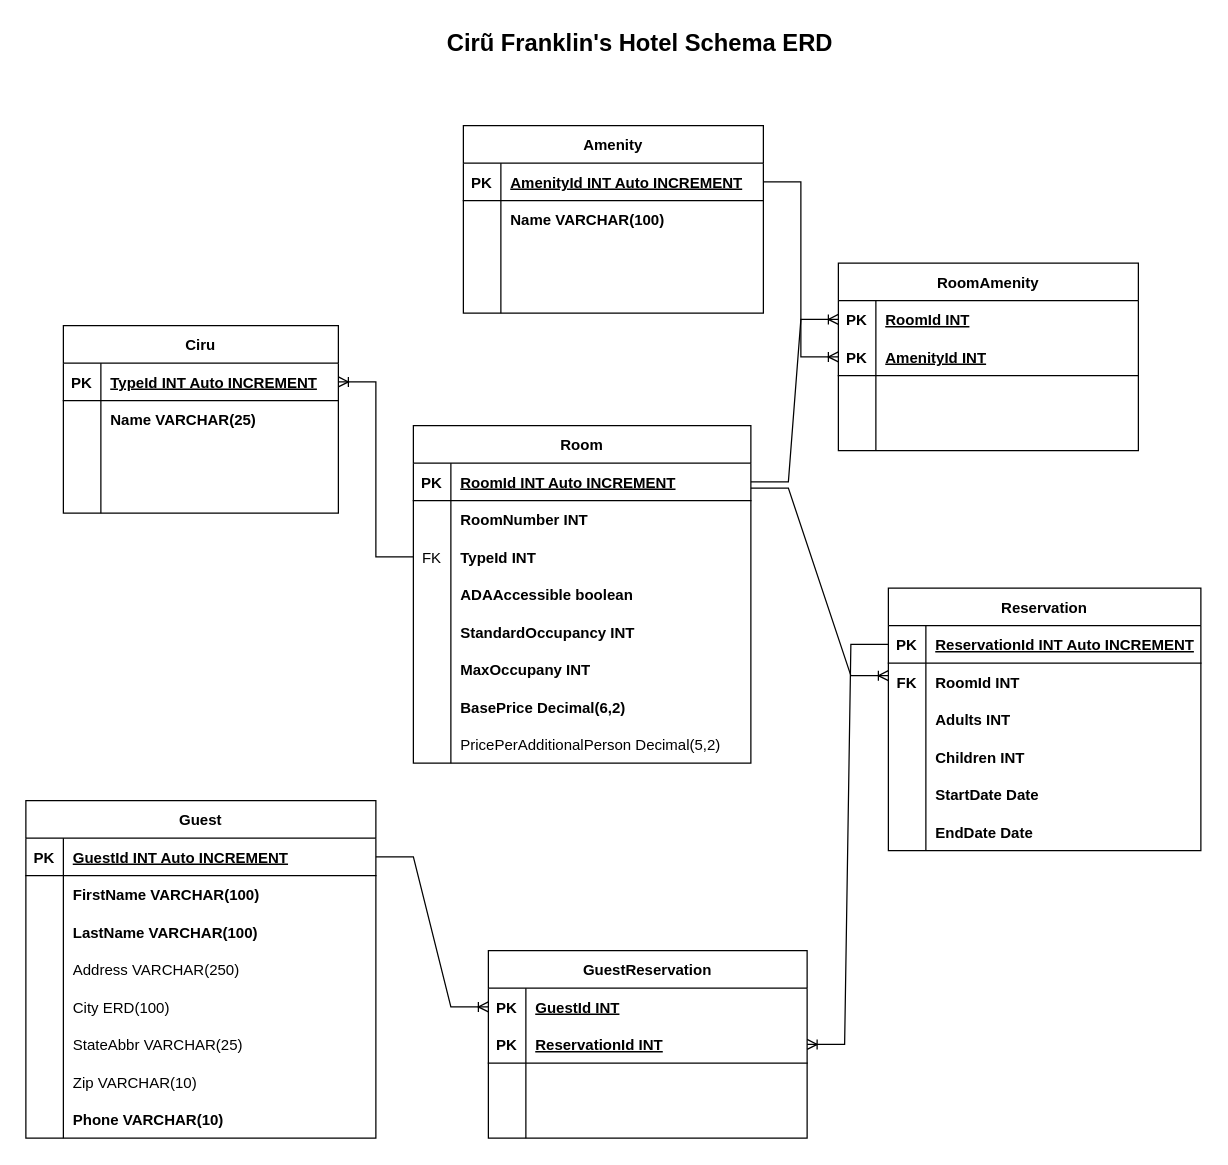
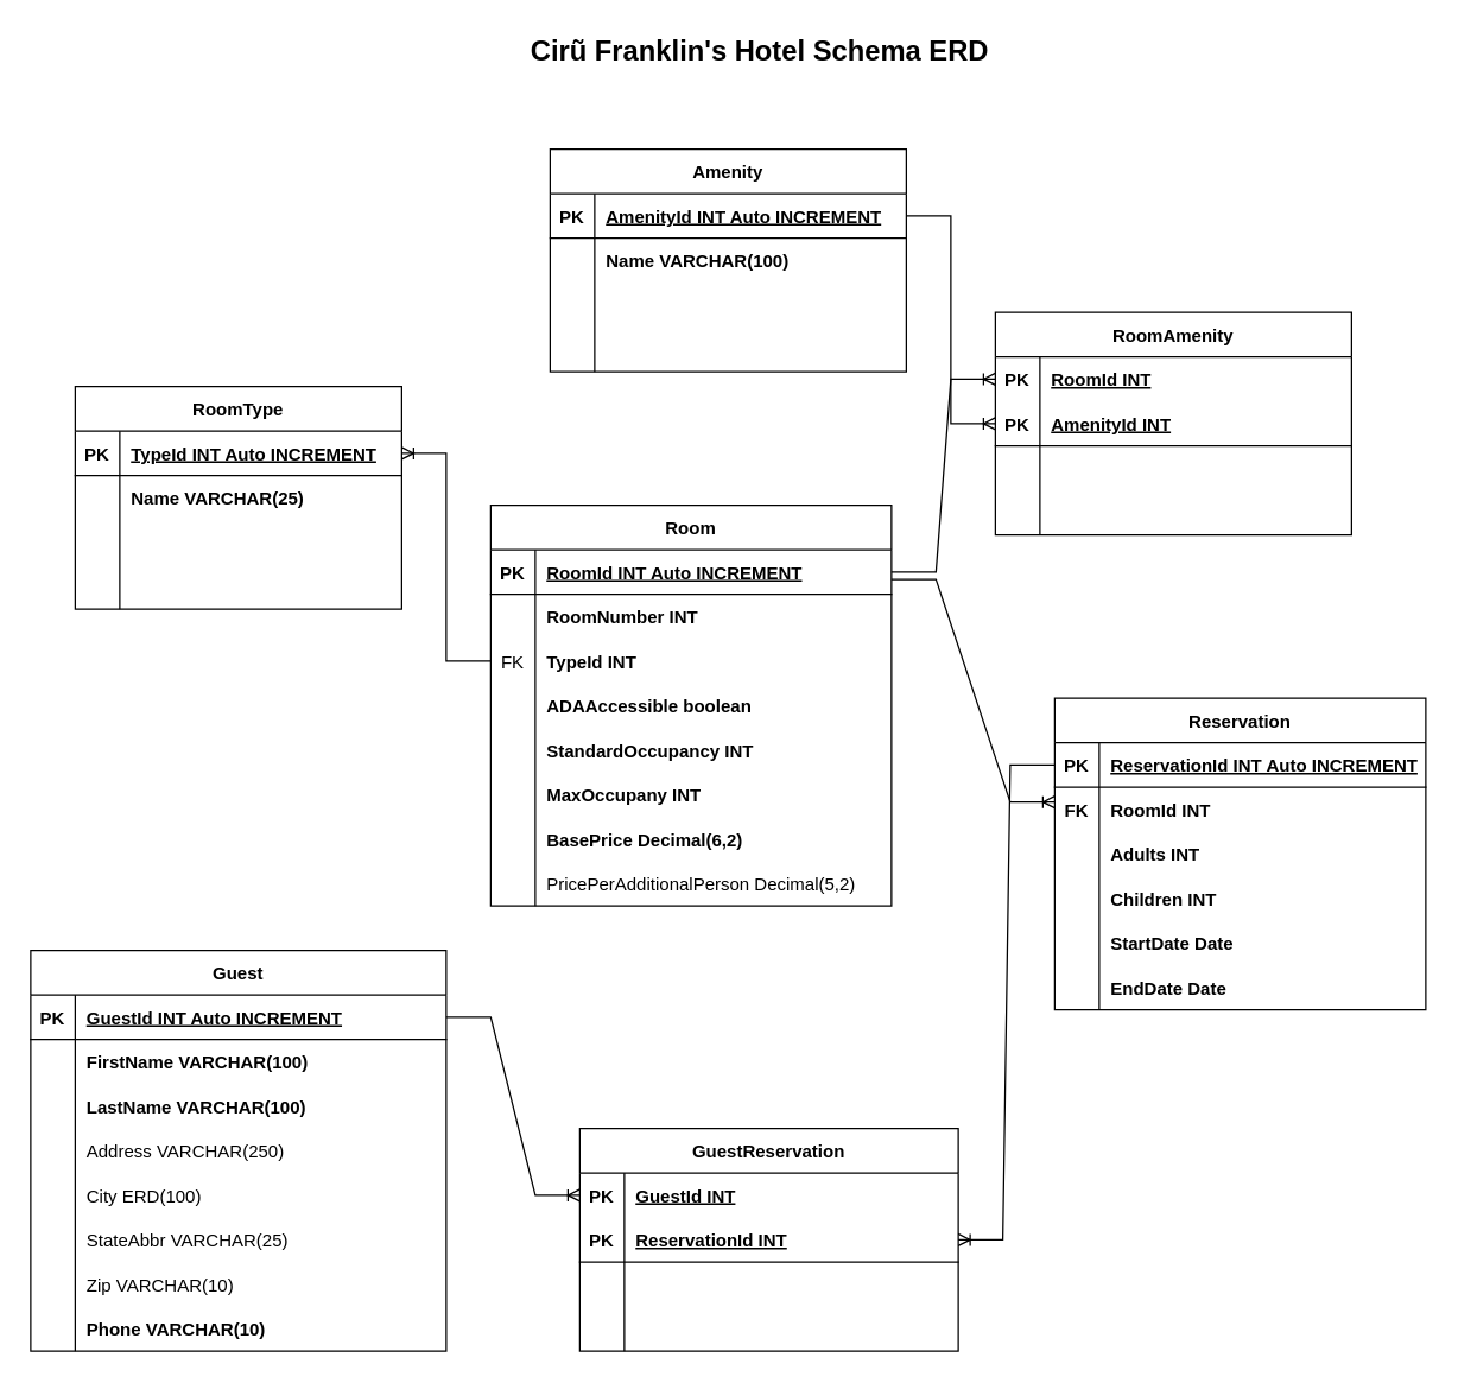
- <mxCell id="27" value="Ciru" style="shape=table;startSize=30;container=1;collapsible=1;childLayout=tableLayout;fixedRows=1;rowLines=0;fontStyle=1;align=center;resizeLast=1;" vertex="1" parent="1"><mxGeometry x="50" y="260" width="220" height="150" as="geometry" /></mxCell>
+ <mxCell id="27" value="RoomType" style="shape=table;startSize=30;container=1;collapsible=1;childLayout=tableLayout;fixedRows=1;rowLines=0;fontStyle=1;align=center;resizeLast=1;" vertex="1" parent="1"><mxGeometry x="50" y="260" width="220" height="150" as="geometry" /></mxCell>
